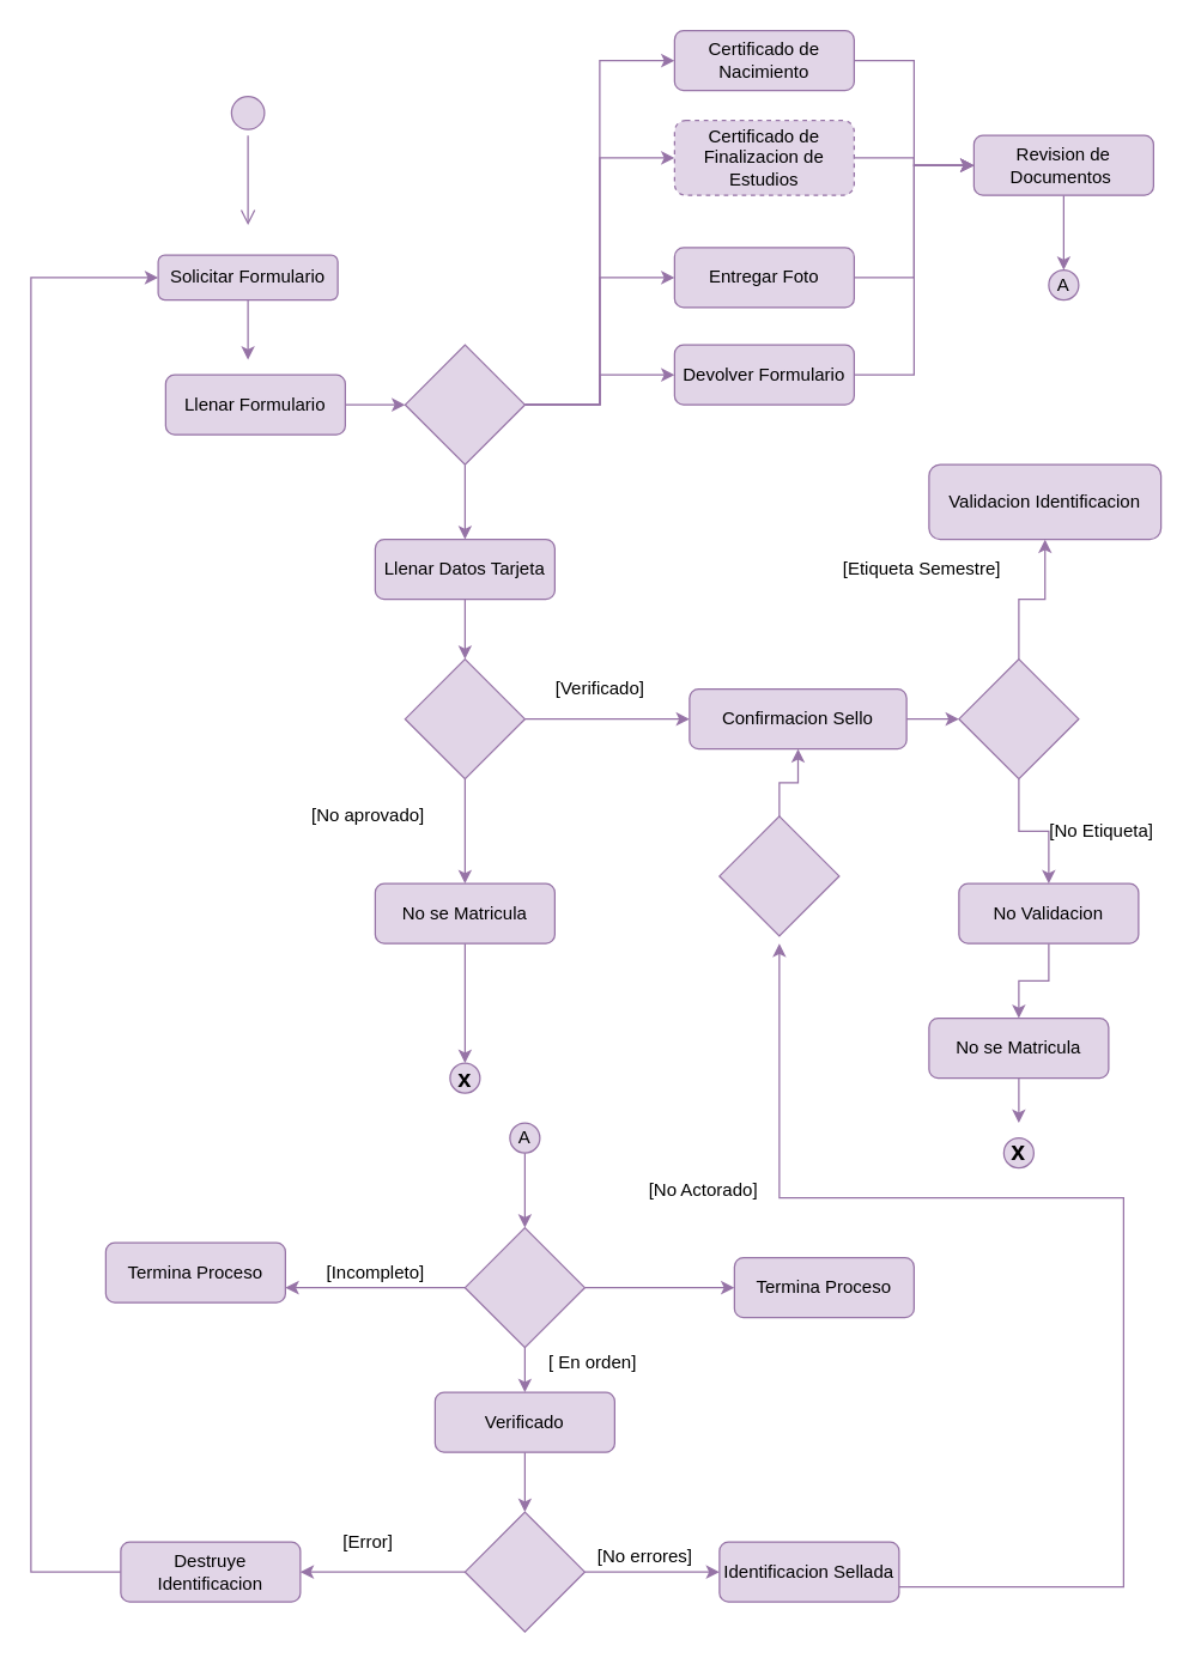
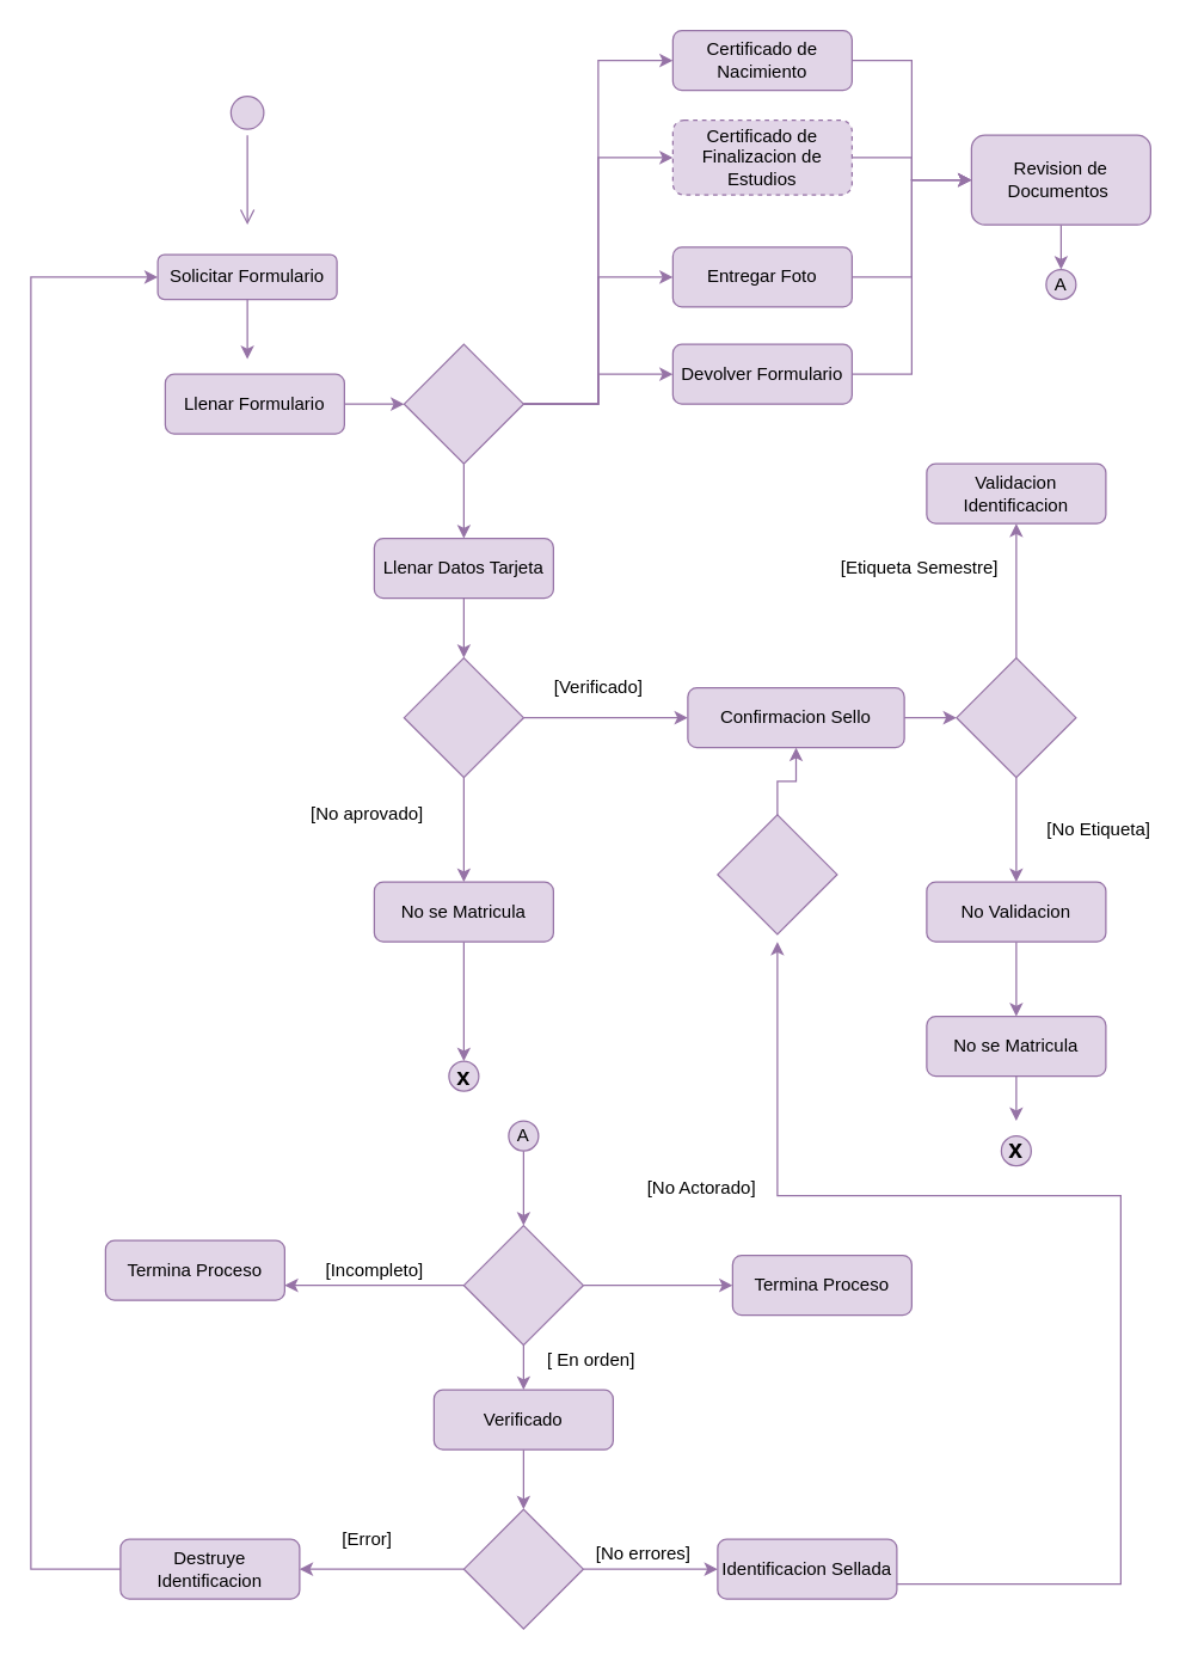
- <mxCell id="42" value="Revision de Documentos&amp;nbsp;" style="rounded=1;whiteSpace=wrap;html=1;fillColor=#e1d5e7;strokeColor=#9673a6;" vertex="1" parent="1"><mxGeometry x="650" y="90" width="120" height="40" as="geometry" /></mxCell>
+ <mxCell id="42" value="Revision de Documentos&amp;nbsp;" style="rounded=1;whiteSpace=wrap;html=1;fillColor=#e1d5e7;strokeColor=#9673a6;" vertex="1" parent="1"><mxGeometry x="650" y="90" width="120" height="60" as="geometry" /></mxCell>
- <mxCell id="36" value="Validacion Identificacion" style="rounded=1;whiteSpace=wrap;html=1;fillColor=#e1d5e7;strokeColor=#9673a6;" vertex="1" parent="1"><mxGeometry x="620" y="310" width="155" height="50" as="geometry" /></mxCell>
+ <mxCell id="36" value="Validacion Identificacion" style="rounded=1;whiteSpace=wrap;html=1;fillColor=#e1d5e7;strokeColor=#9673a6;" vertex="1" parent="1"><mxGeometry x="620" y="310" width="120" height="40" as="geometry" /></mxCell>
- <mxCell id="38" value="No Validacion" style="rounded=1;whiteSpace=wrap;html=1;fillColor=#e1d5e7;strokeColor=#9673a6;" vertex="1" parent="1"><mxGeometry x="640" y="590" width="120" height="40" as="geometry" /></mxCell>
+ <mxCell id="38" value="No Validacion" style="rounded=1;whiteSpace=wrap;html=1;fillColor=#e1d5e7;strokeColor=#9673a6;" vertex="1" parent="1"><mxGeometry x="620" y="590" width="120" height="40" as="geometry" /></mxCell>
